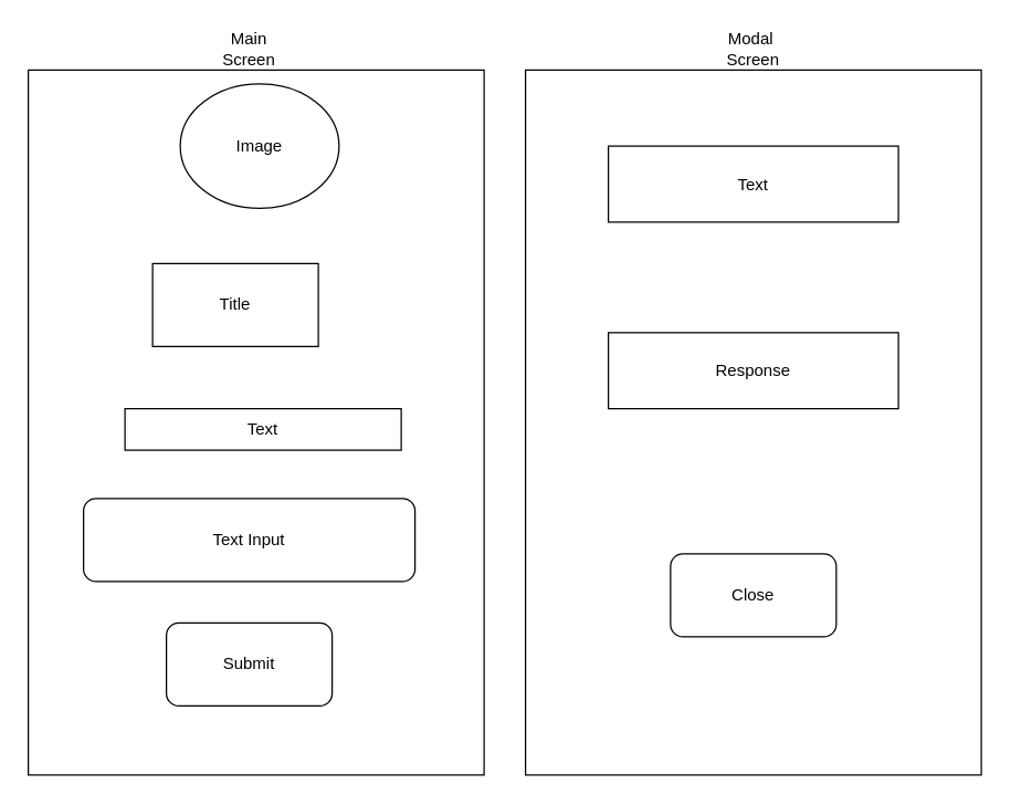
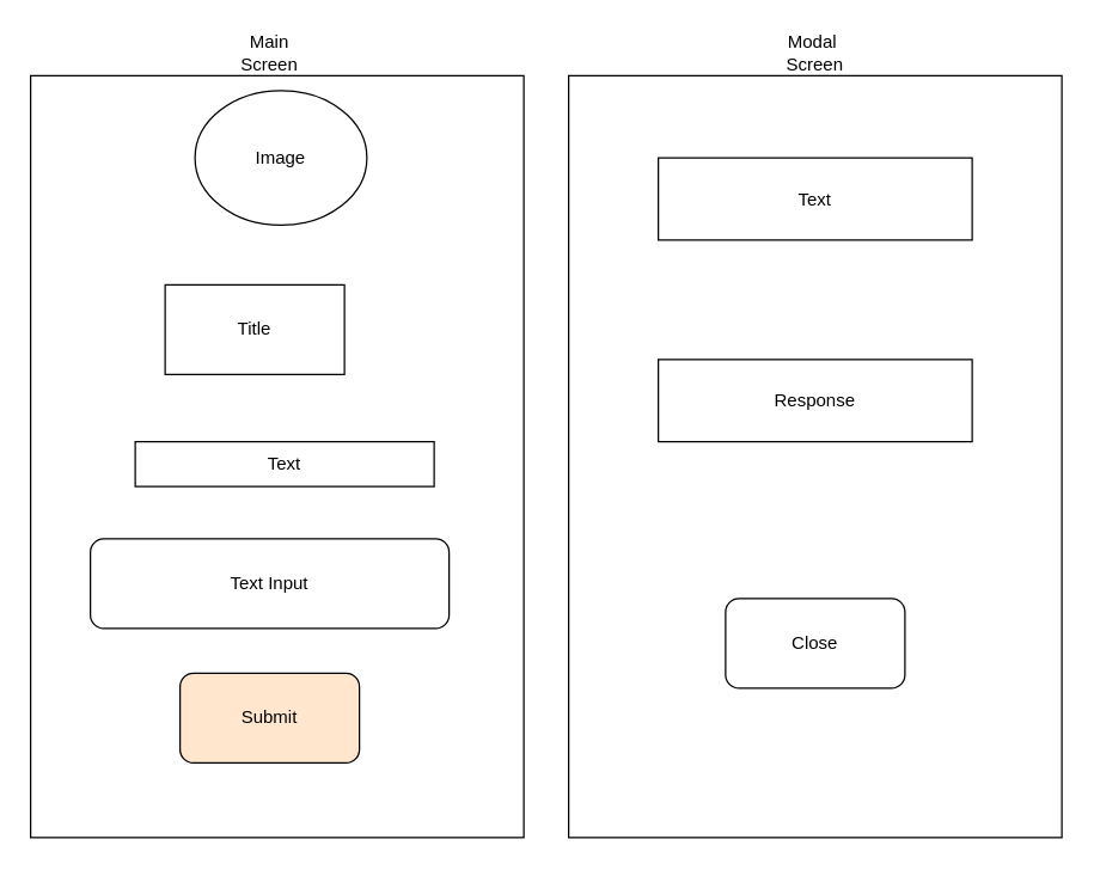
- <mxCell id="9" value="Submit" style="rounded=1;whiteSpace=wrap;html=1;" vertex="1" parent="1"><mxGeometry x="120" y="450" width="120" height="60" as="geometry" /></mxCell>
+ <mxCell id="9" value="Submit" style="rounded=1;whiteSpace=wrap;html=1;fillColor=#ffe6cc;" vertex="1" parent="1"><mxGeometry x="120" y="450" width="120" height="60" as="geometry" /></mxCell>
